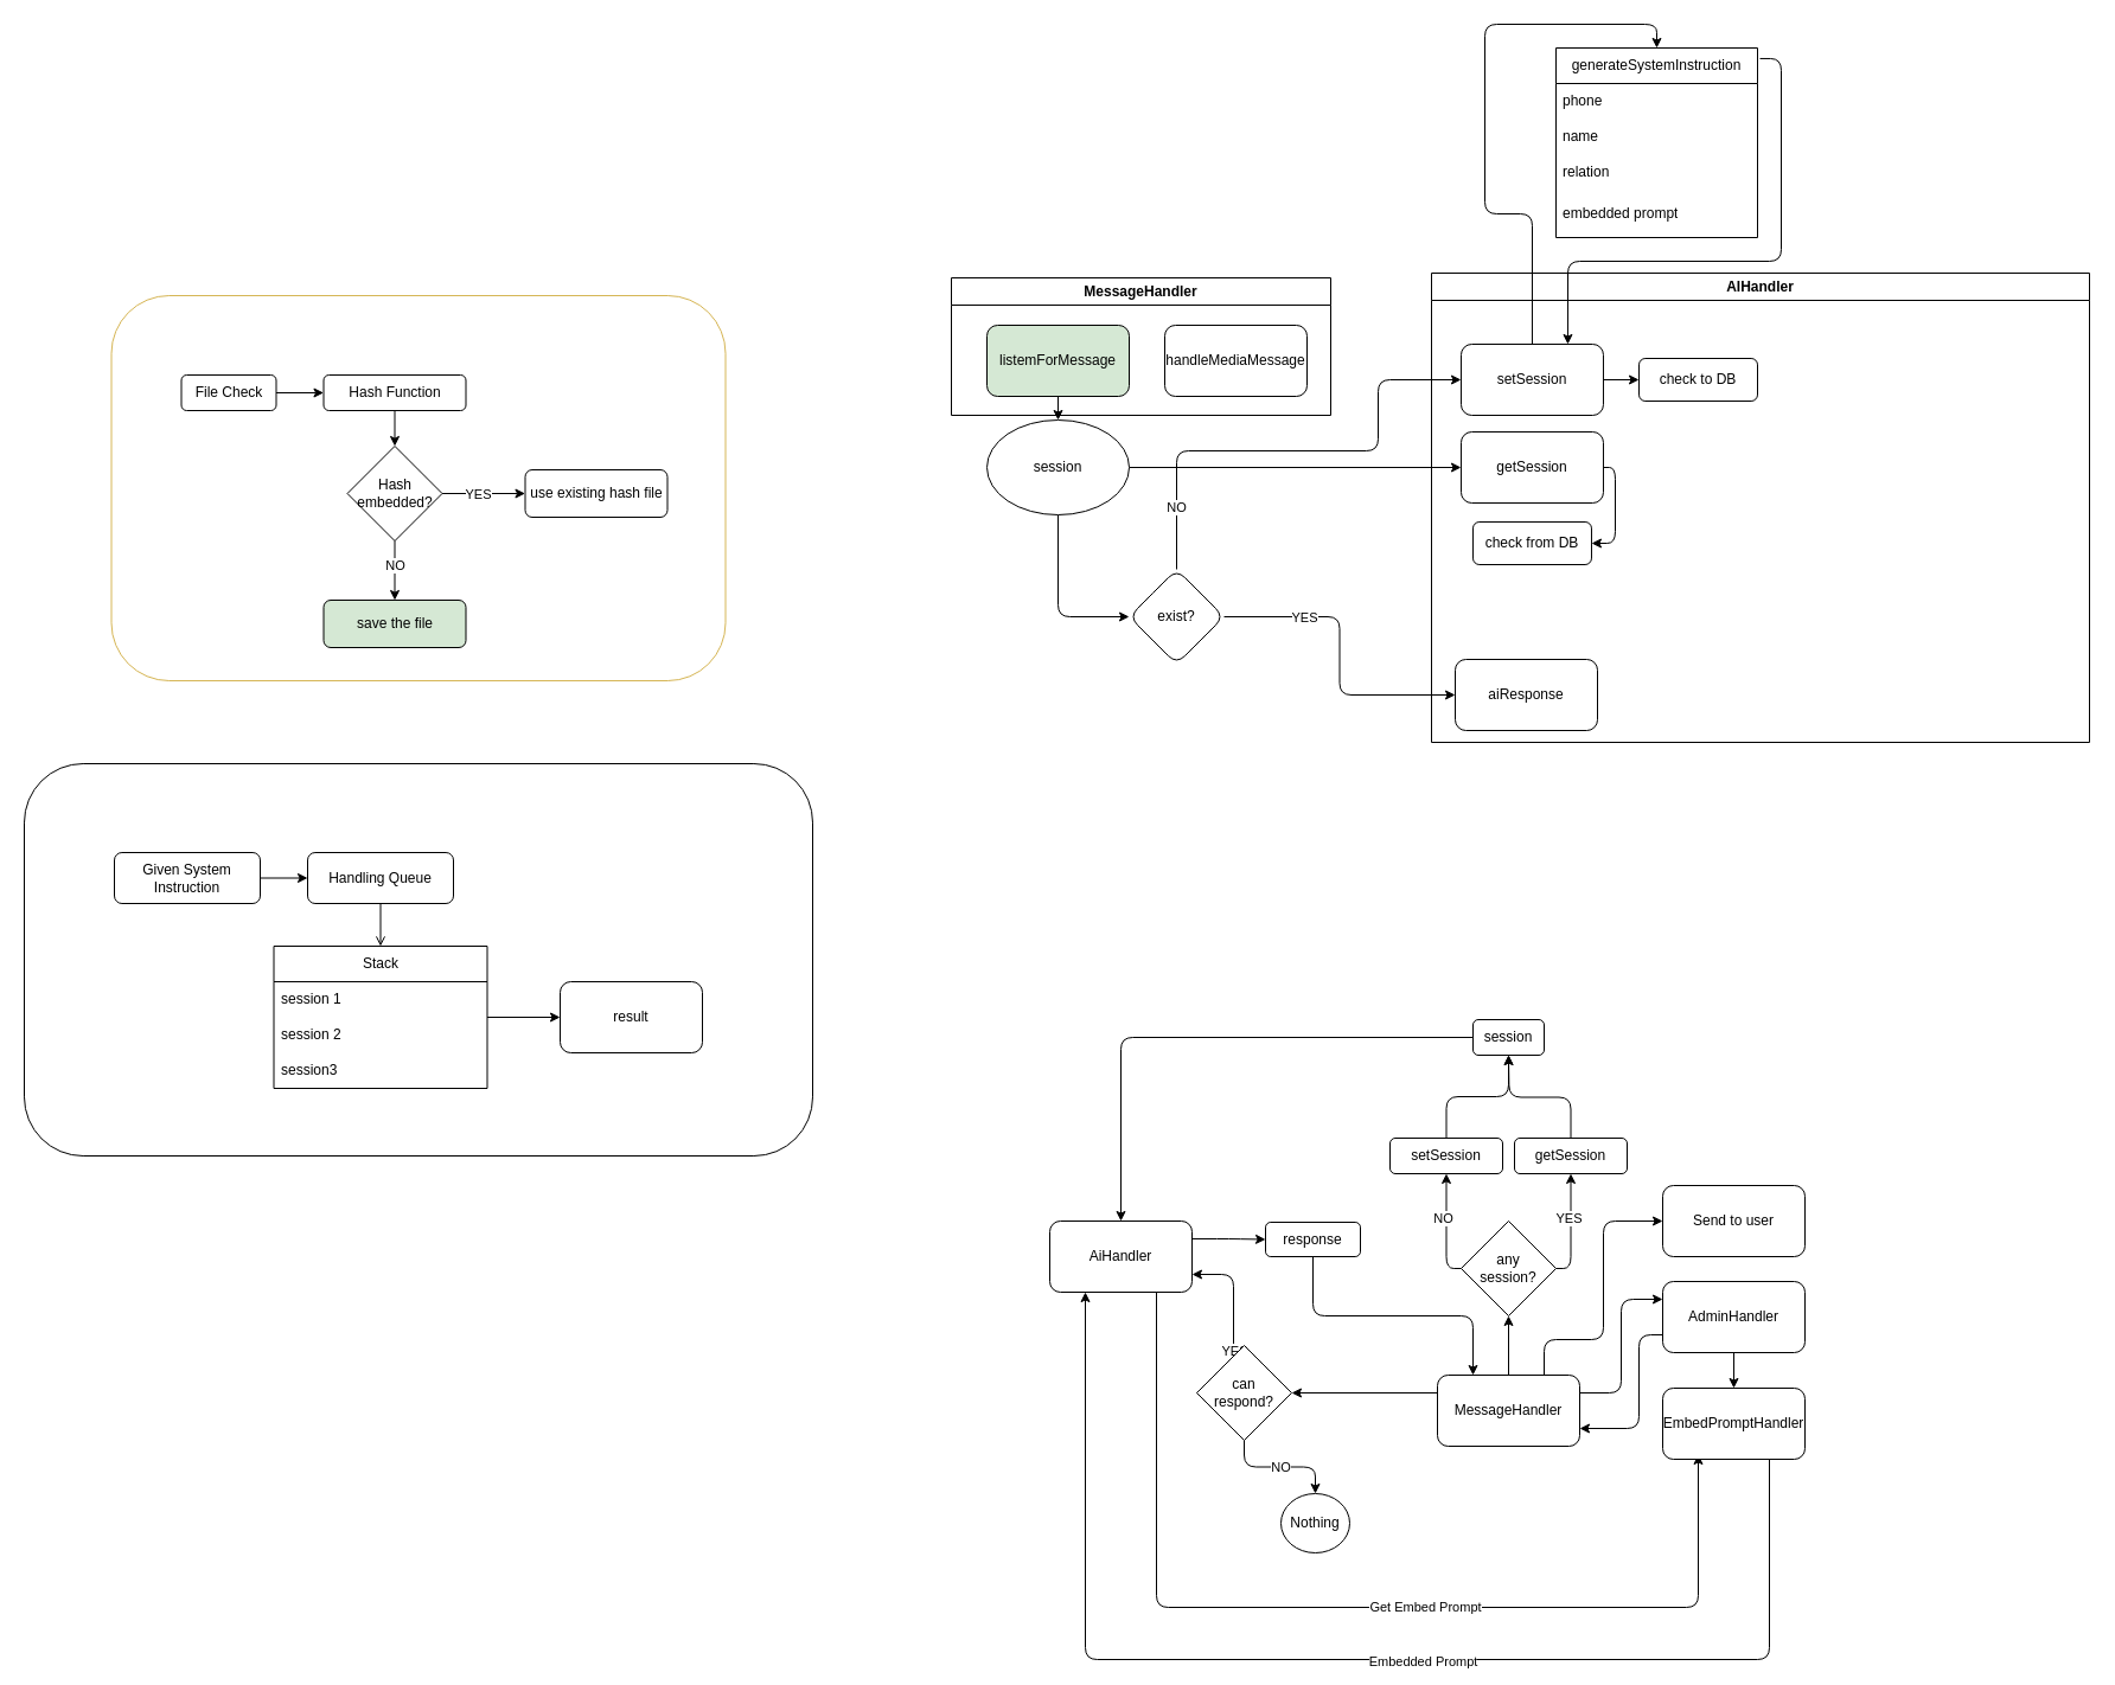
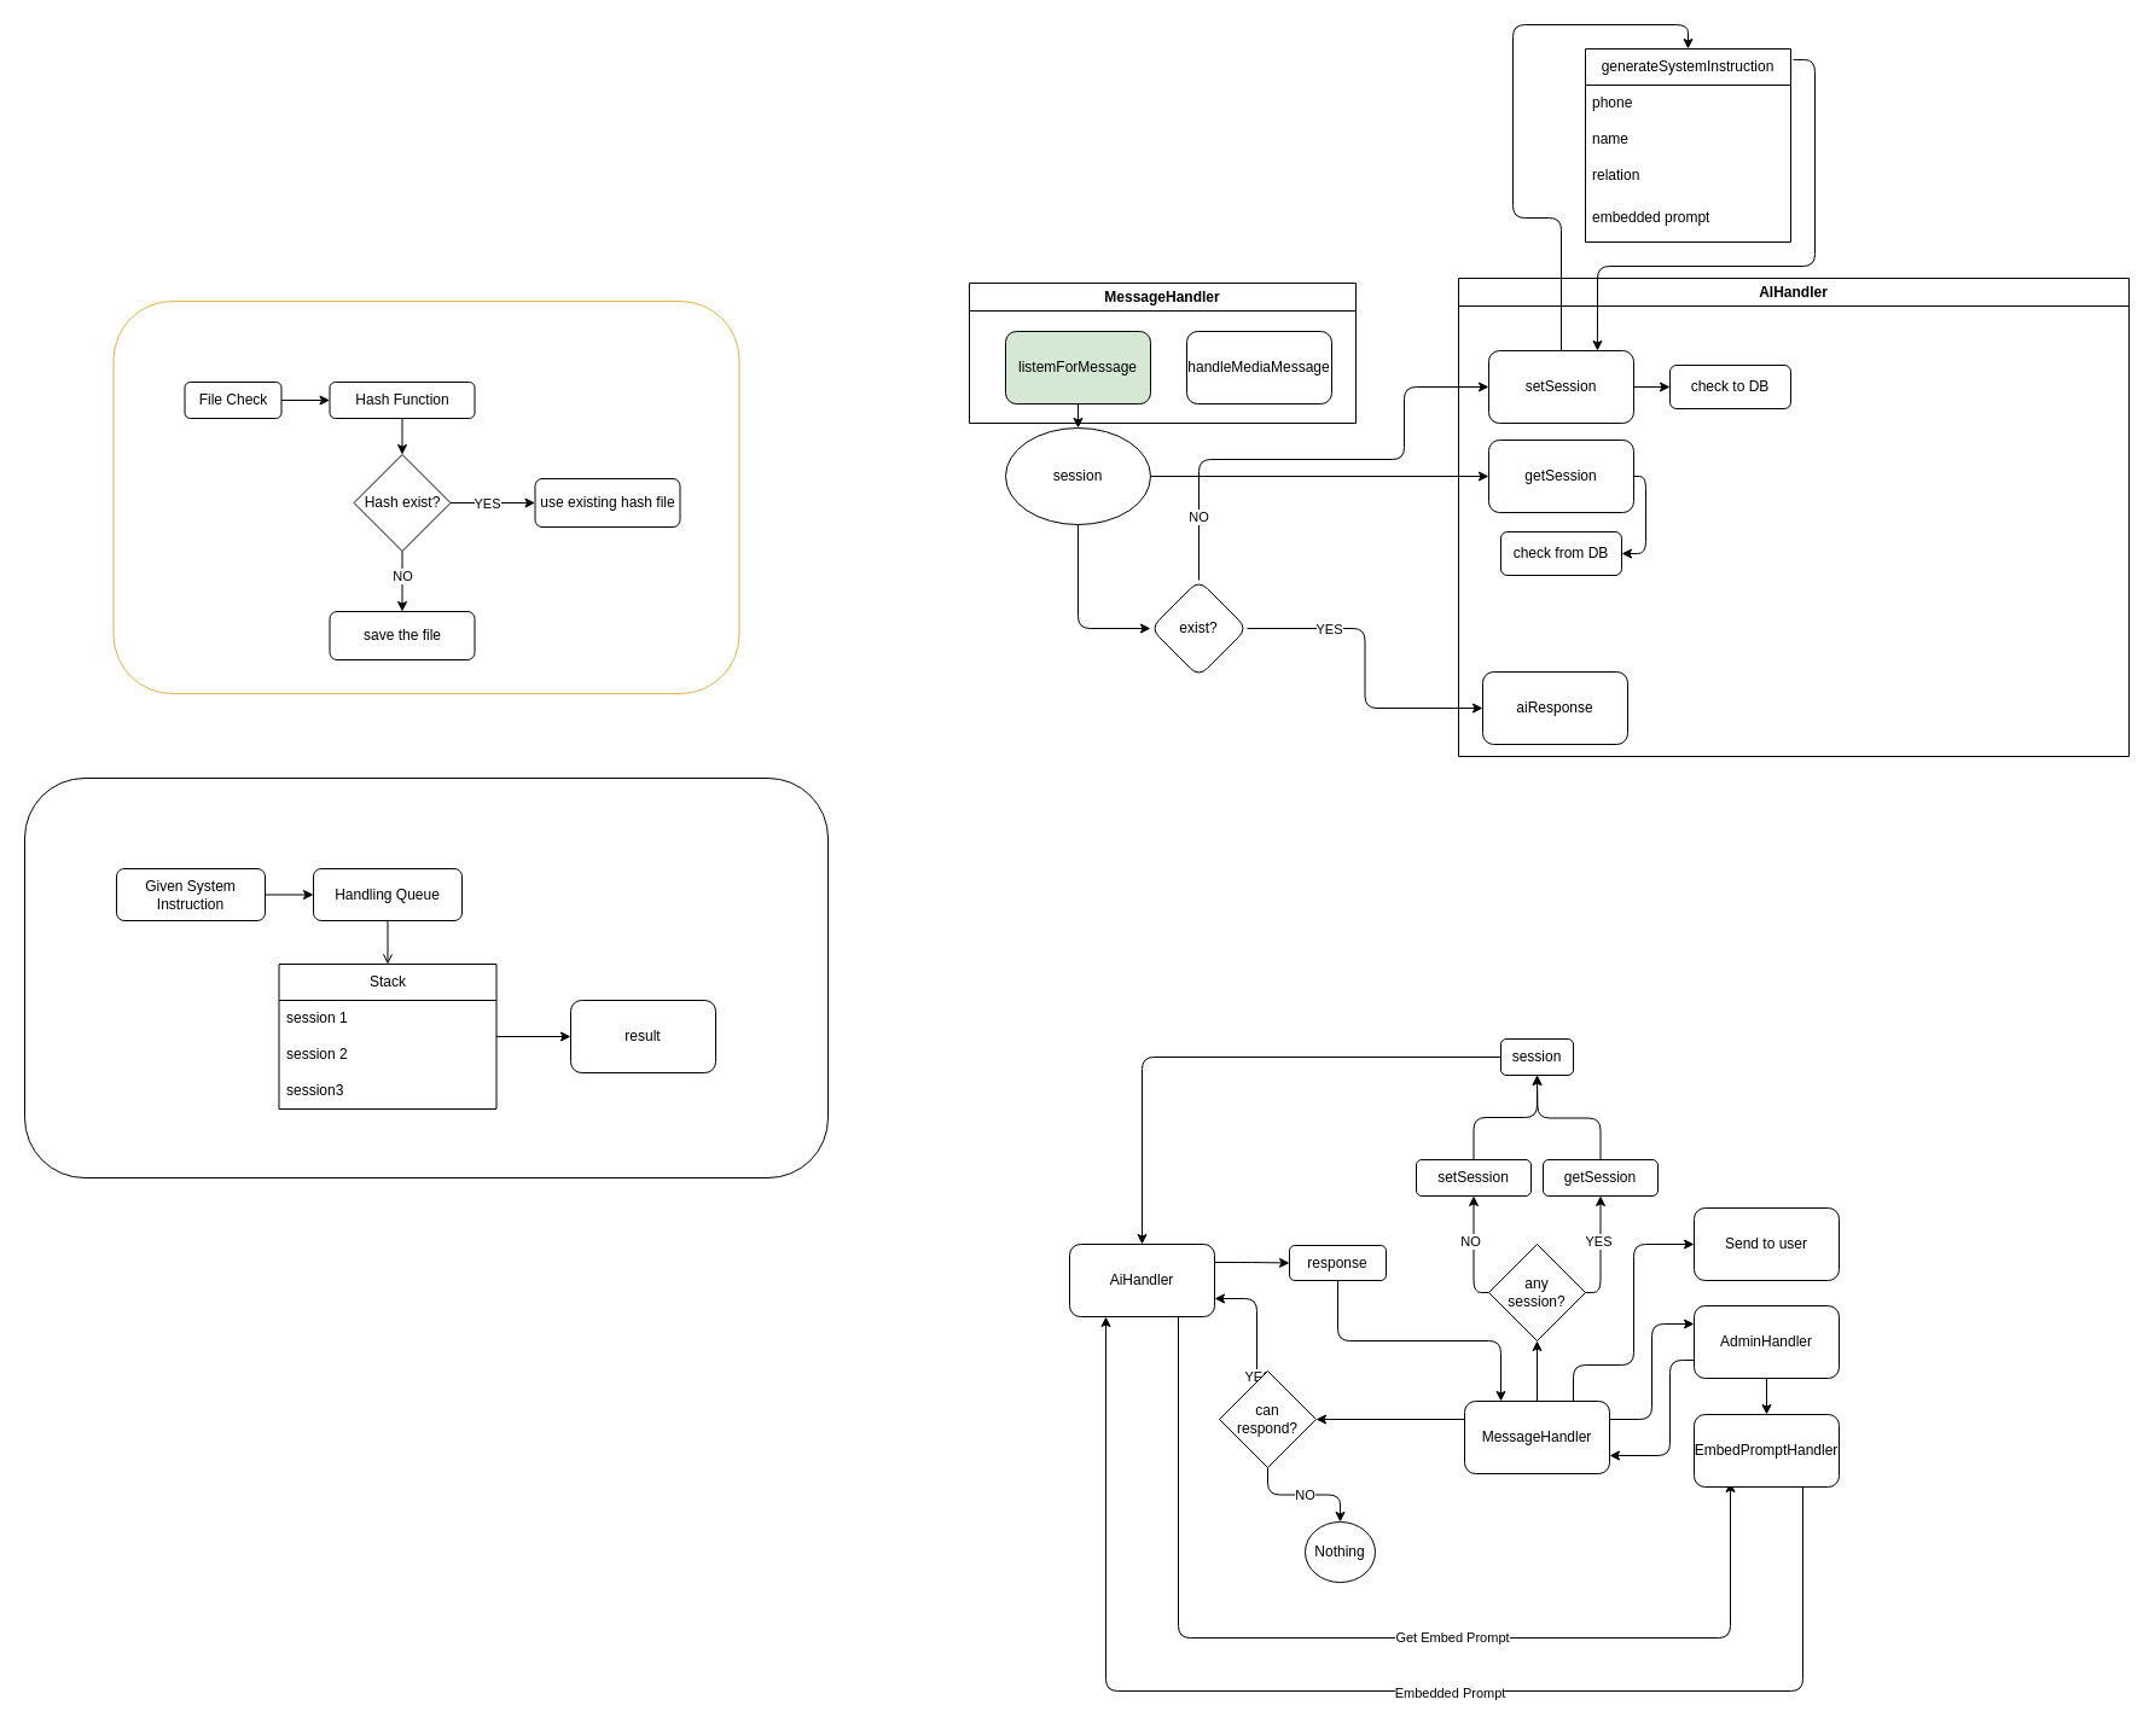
- <mxCell id="18" value="Hash embedded?" style="rhombus;whiteSpace=wrap;html=1;" parent="13" vertex="1"><mxGeometry x="199" y="127" width="80" height="80" as="geometry" /></mxCell>
+ <mxCell id="18" value="Hash exist?" style="rhombus;whiteSpace=wrap;html=1;" parent="13" vertex="1"><mxGeometry x="199" y="127" width="80" height="80" as="geometry" /></mxCell>
- <mxCell id="23" value="save the file" style="rounded=1;whiteSpace=wrap;html=1;fillColor=#d5e8d4;" parent="13" vertex="1"><mxGeometry x="179" y="257" width="120" height="40" as="geometry" /></mxCell>
+ <mxCell id="23" value="save the file" style="rounded=1;whiteSpace=wrap;html=1;" parent="13" vertex="1"><mxGeometry x="179" y="257" width="120" height="40" as="geometry" /></mxCell>
